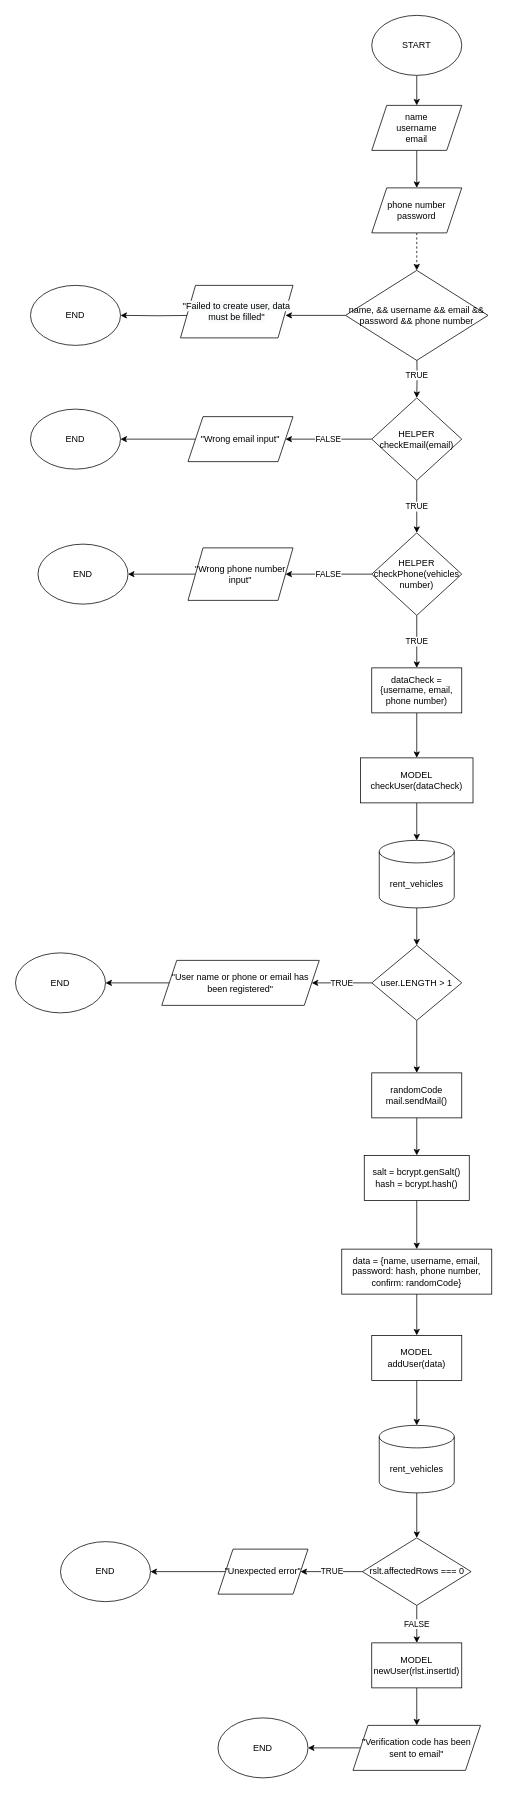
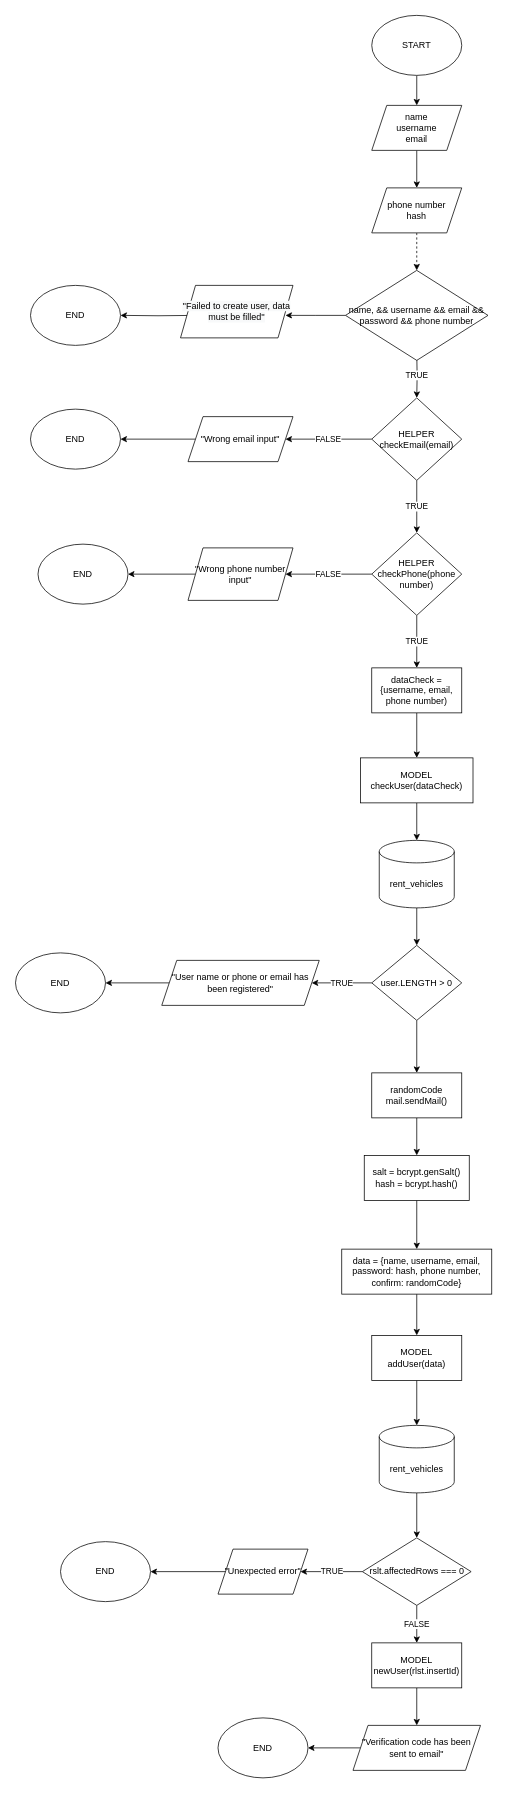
- <mxCell id="8" value="phone number&lt;br&gt;password" style="shape=parallelogram;perimeter=parallelogramPerimeter;whiteSpace=wrap;html=1;fixedSize=1;" vertex="1" parent="1"><mxGeometry x="495" y="250" width="120" height="60" as="geometry" /></mxCell>
+ <mxCell id="8" value="phone number&lt;br&gt;hash" style="shape=parallelogram;perimeter=parallelogramPerimeter;whiteSpace=wrap;html=1;fixedSize=1;" vertex="1" parent="1"><mxGeometry x="495" y="250" width="120" height="60" as="geometry" /></mxCell>
- <mxCell id="17" value="HELPER&lt;br&gt;checkPhone(vehicles number)" style="rhombus;whiteSpace=wrap;html=1;" vertex="1" parent="1"><mxGeometry x="495" y="710" width="120" height="110" as="geometry" /></mxCell>
+ <mxCell id="17" value="HELPER&lt;br&gt;checkPhone(phone number)" style="rhombus;whiteSpace=wrap;html=1;" vertex="1" parent="1"><mxGeometry x="495" y="710" width="120" height="110" as="geometry" /></mxCell>
- <mxCell id="29" value="user.LENGTH &amp;gt; 1" style="rhombus;whiteSpace=wrap;html=1;" vertex="1" parent="1"><mxGeometry x="495" y="1260" width="120" height="100" as="geometry" /></mxCell>
+ <mxCell id="29" value="user.LENGTH &amp;gt; 0" style="rhombus;whiteSpace=wrap;html=1;" vertex="1" parent="1"><mxGeometry x="495" y="1260" width="120" height="100" as="geometry" /></mxCell>
